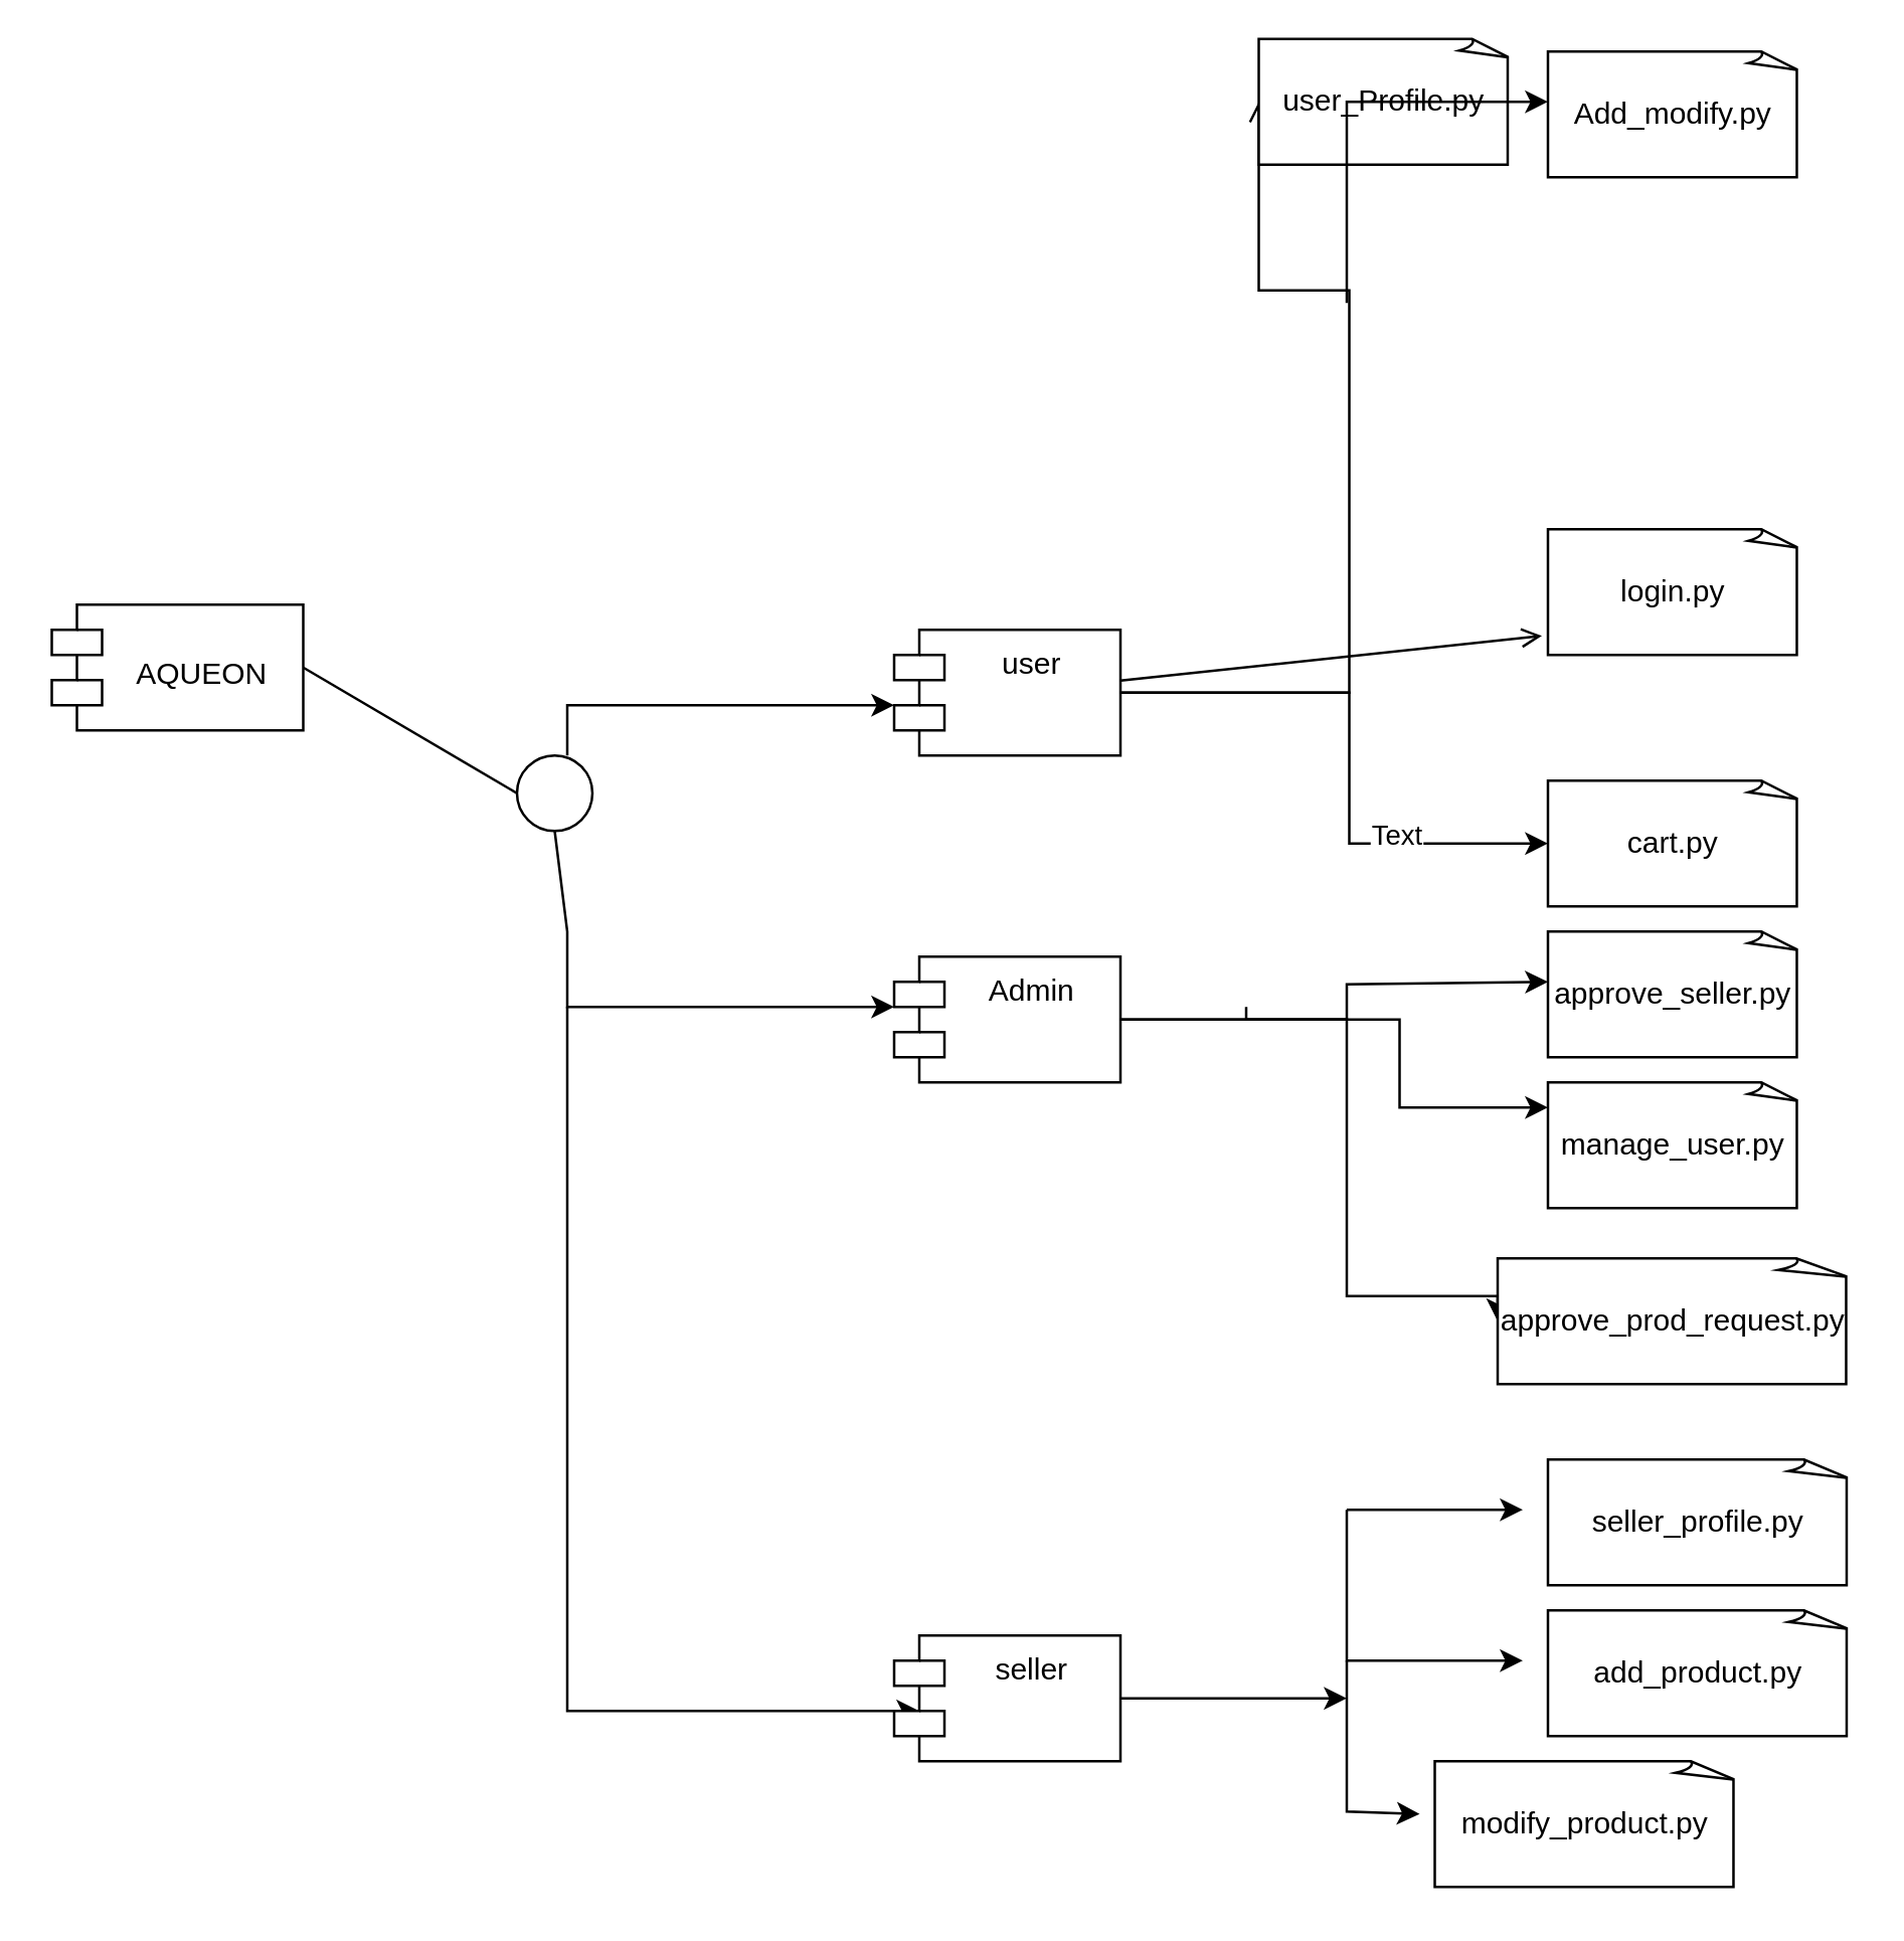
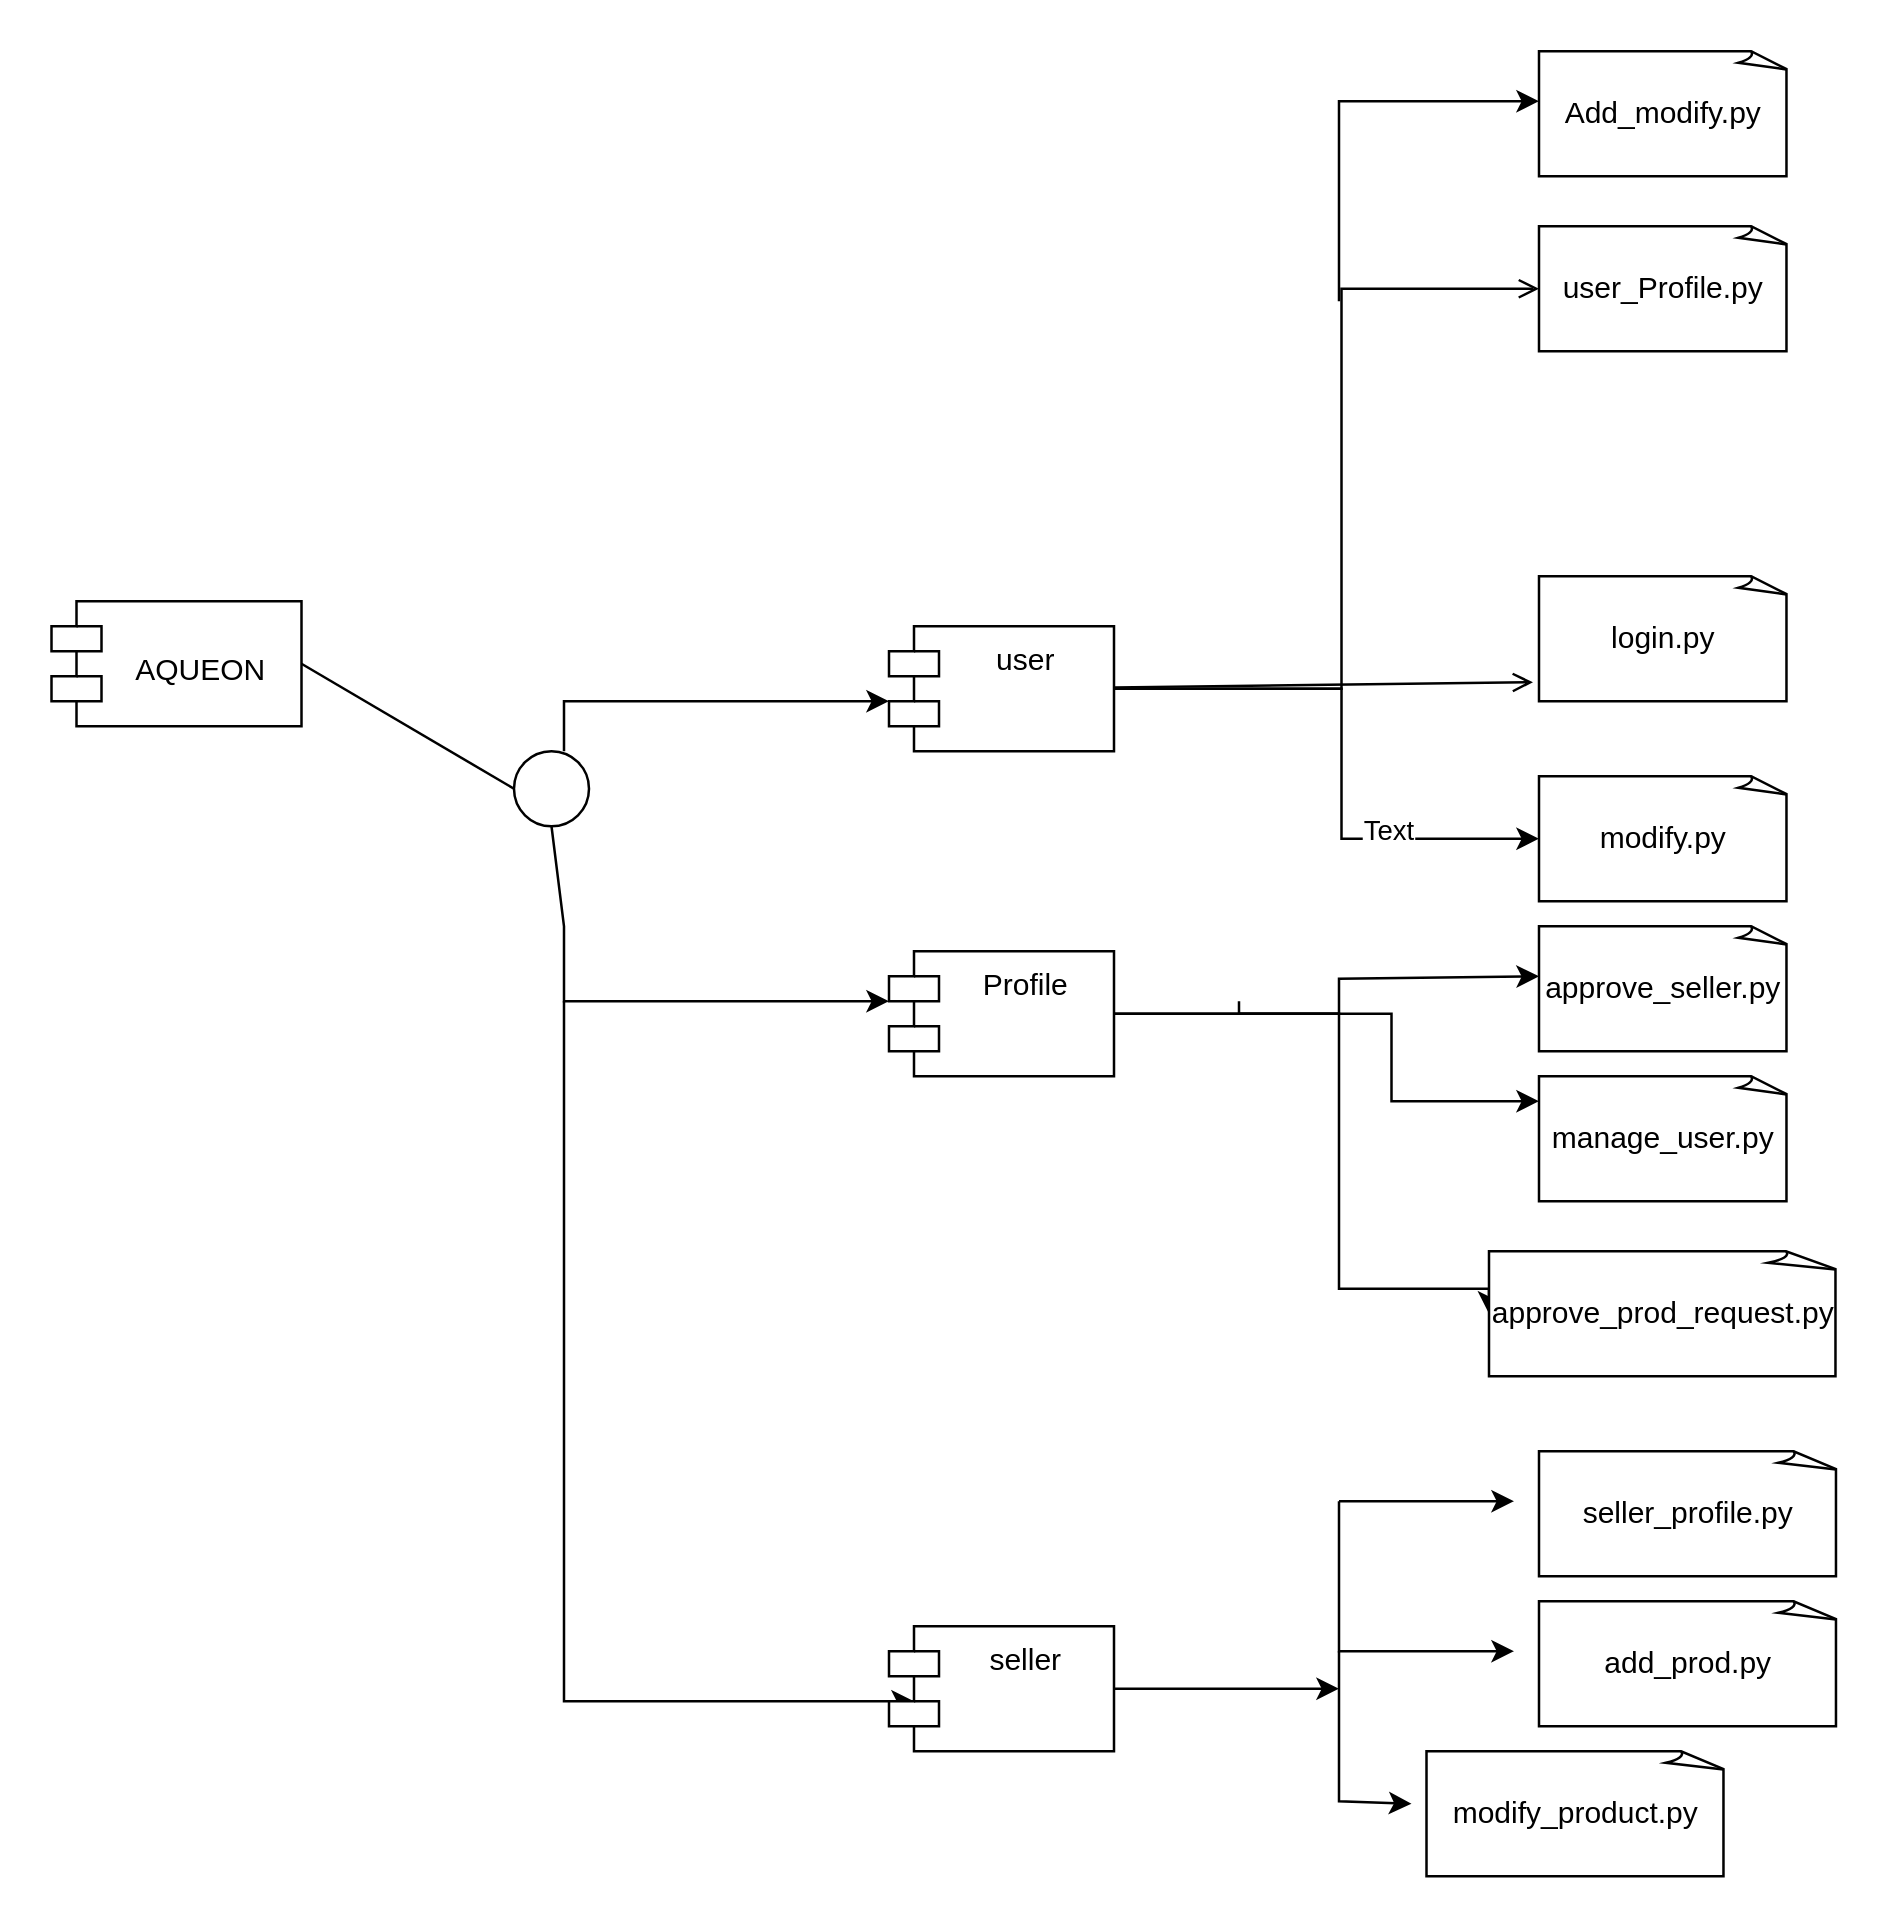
- <mxCell id="16" value="user_Profile.py" style="whiteSpace=wrap;html=1;shape=mxgraph.basic.document" parent="1" vertex="1"><mxGeometry x="500" y="15" width="100" height="50" as="geometry" /></mxCell>
+ <mxCell id="16" value="user_Profile.py" style="whiteSpace=wrap;html=1;shape=mxgraph.basic.document" parent="1" vertex="1"><mxGeometry x="615" y="90" width="100" height="50" as="geometry" /></mxCell>
- <mxCell id="17" value="login.py" style="whiteSpace=wrap;html=1;shape=mxgraph.basic.document" parent="1" vertex="1"><mxGeometry x="615" y="210" width="100" height="50" as="geometry" /></mxCell>
+ <mxCell id="17" value="login.py" style="whiteSpace=wrap;html=1;shape=mxgraph.basic.document" parent="1" vertex="1"><mxGeometry x="615" y="230" width="100" height="50" as="geometry" /></mxCell>
- <mxCell id="18" value="cart.py" style="whiteSpace=wrap;html=1;shape=mxgraph.basic.document" parent="1" vertex="1"><mxGeometry x="615" y="310" width="100" height="50" as="geometry" /></mxCell>
+ <mxCell id="18" value="modify.py" style="whiteSpace=wrap;html=1;shape=mxgraph.basic.document" parent="1" vertex="1"><mxGeometry x="615" y="310" width="100" height="50" as="geometry" /></mxCell>
- <mxCell id="15" value="Admin" style="shape=module;align=left;spacingLeft=20;align=center;verticalAlign=top;whiteSpace=wrap;html=1;" parent="1" vertex="1"><mxGeometry x="355" y="380" width="90" height="50" as="geometry" /></mxCell>
+ <mxCell id="15" value="Profile" style="shape=module;align=left;spacingLeft=20;align=center;verticalAlign=top;whiteSpace=wrap;html=1;" parent="1" vertex="1"><mxGeometry x="355" y="380" width="90" height="50" as="geometry" /></mxCell>
- <mxCell id="27" value="add_product.py" style="whiteSpace=wrap;html=1;shape=mxgraph.basic.document" parent="1" vertex="1"><mxGeometry x="615" y="640" width="120" height="50" as="geometry" /></mxCell>
+ <mxCell id="27" value="add_prod.py" style="whiteSpace=wrap;html=1;shape=mxgraph.basic.document" parent="1" vertex="1"><mxGeometry x="615" y="640" width="120" height="50" as="geometry" /></mxCell>
